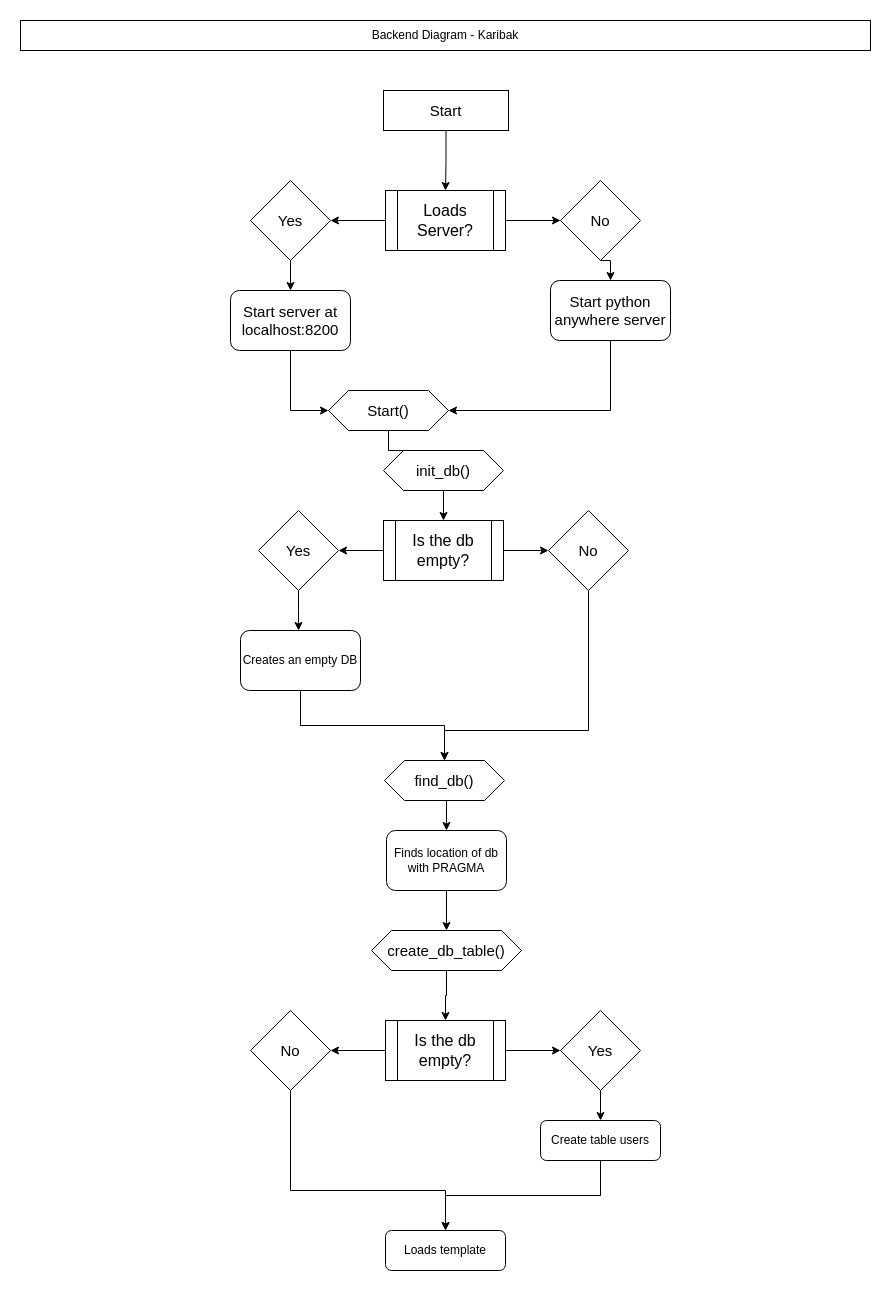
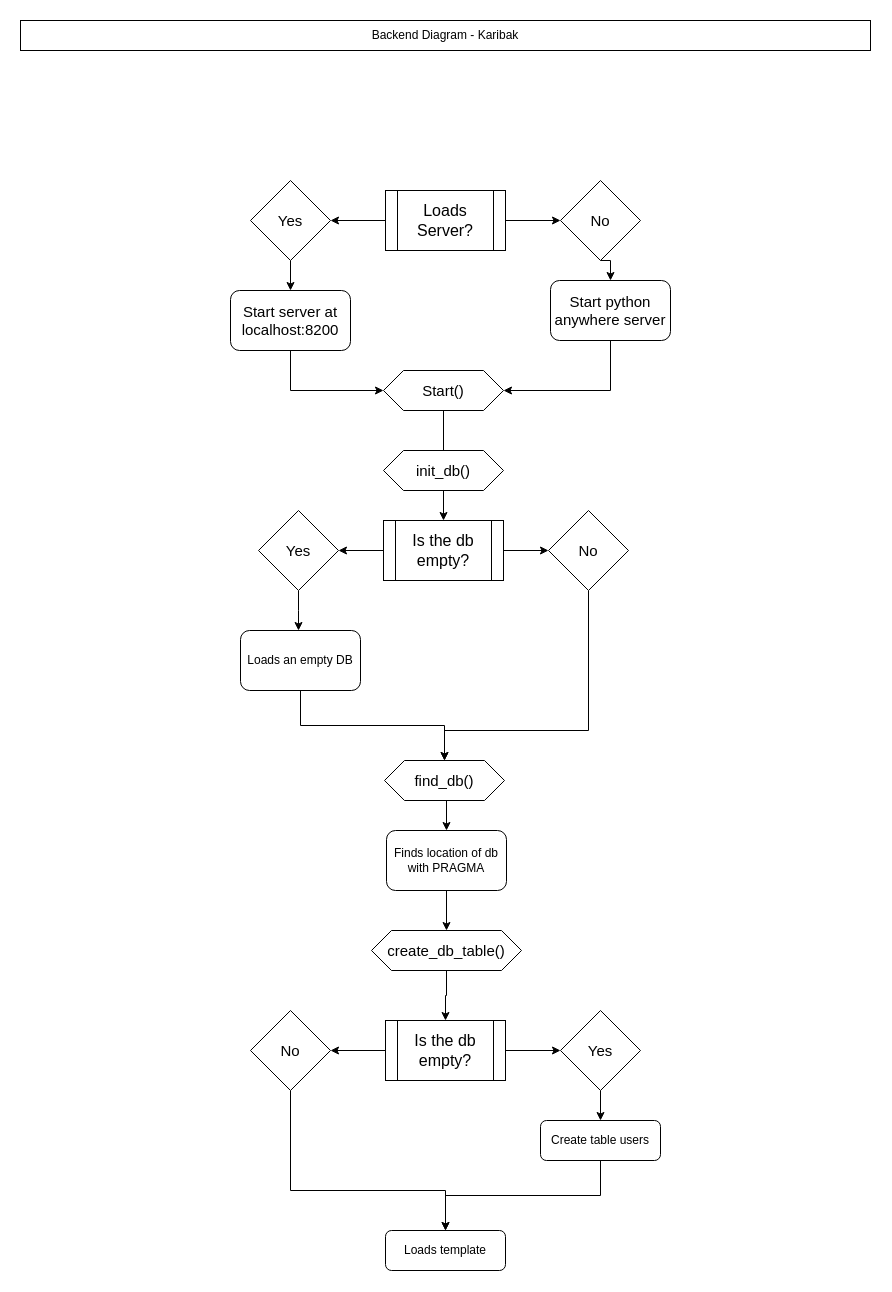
- <mxCell id="4" value="&lt;font style=&quot;font-size: 15px;&quot;&gt;Start&lt;/font&gt;" style="rounded=0;whiteSpace=wrap;html=1;" vertex="1" parent="1"><mxGeometry x="383" y="90" width="125" height="40" as="geometry" /></mxCell>
- <mxCell id="3" style="edgeStyle=orthogonalEdgeStyle;rounded=0;orthogonalLoop=1;jettySize=auto;html=1;exitX=0.5;exitY=1;exitDx=0;exitDy=0;entryX=0.5;entryY=0;entryDx=0;entryDy=0;" edge="1" parent="1" source="4" target="13"><mxGeometry relative="1" as="geometry" /></mxCell>
- <mxCell id="17" value="&lt;font style=&quot;font-size: 15px;&quot;&gt;Start()&lt;/font&gt;" style="shape=hexagon;perimeter=hexagonPerimeter2;whiteSpace=wrap;html=1;fixedSize=1;" vertex="1" parent="1"><mxGeometry x="328" y="390" width="120" height="40" as="geometry" /></mxCell>
+ <mxCell id="17" value="&lt;font style=&quot;font-size: 15px;&quot;&gt;Start()&lt;/font&gt;" style="shape=hexagon;perimeter=hexagonPerimeter2;whiteSpace=wrap;html=1;fixedSize=1;" vertex="1" parent="1"><mxGeometry x="383" y="370" width="120" height="40" as="geometry" /></mxCell>
- <mxCell id="44" value="Creates an empty DB" style="rounded=1;whiteSpace=wrap;html=1;" vertex="1" parent="1"><mxGeometry x="240" y="630" width="120" height="60" as="geometry" /></mxCell>
+ <mxCell id="44" value="Loads an empty DB" style="rounded=1;whiteSpace=wrap;html=1;" vertex="1" parent="1"><mxGeometry x="240" y="630" width="120" height="60" as="geometry" /></mxCell>
